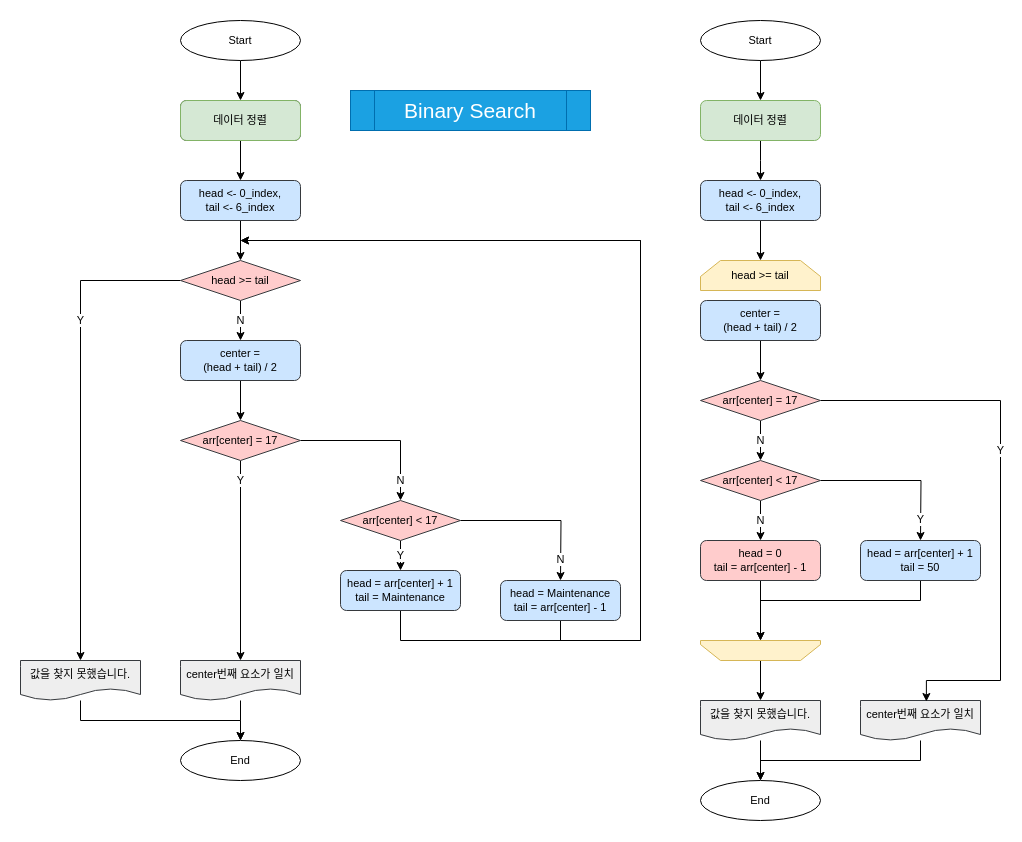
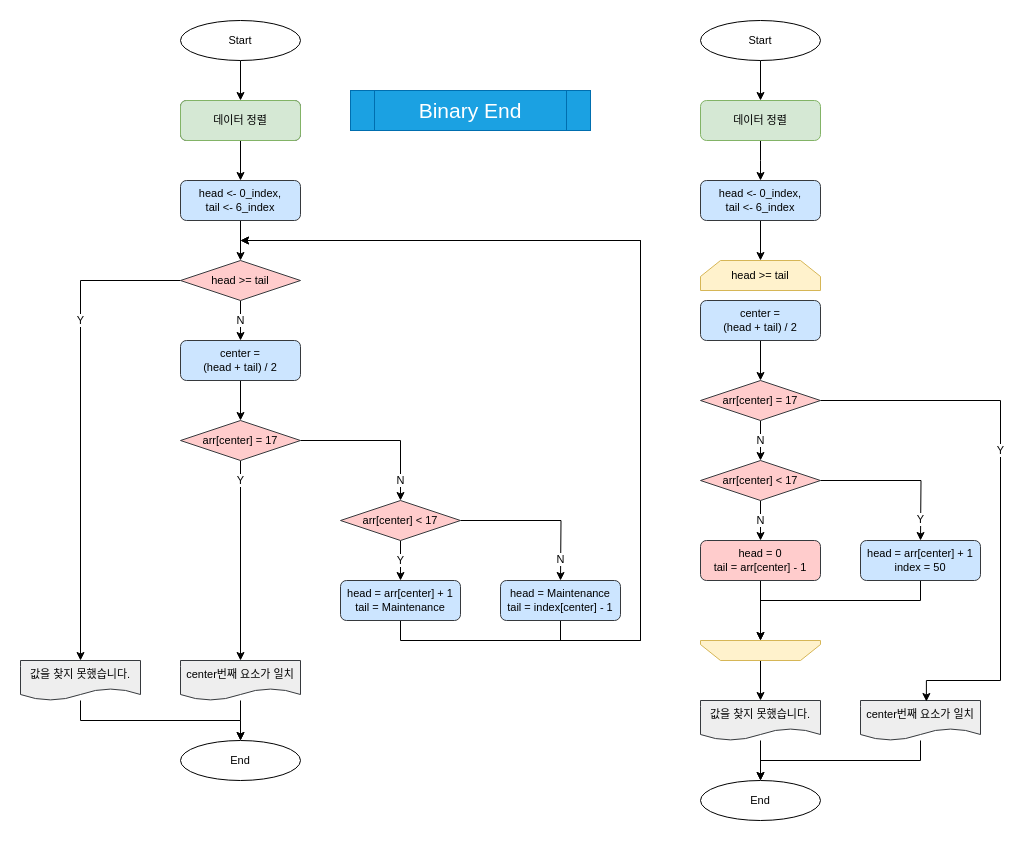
- <mxCell id="2" value="Binary Search" style="shape=process;whiteSpace=wrap;html=1;backgroundOutline=1;fillColor=#1ba1e2;strokeColor=#006EAF;fontSize=21;fontColor=#ffffff;" parent="1" vertex="1"><mxGeometry x="350" y="90" width="240" height="40" as="geometry" /></mxCell>
+ <mxCell id="2" value="Binary End" style="shape=process;whiteSpace=wrap;html=1;backgroundOutline=1;fillColor=#1ba1e2;strokeColor=#006EAF;fontSize=21;fontColor=#ffffff;" parent="1" vertex="1"><mxGeometry x="350" y="90" width="240" height="40" as="geometry" /></mxCell>
- <mxCell id="54" value="head = arr[center] + 1&lt;br&gt;tail = 50" style="rounded=1;whiteSpace=wrap;html=1;fontSize=11;fillColor=#cce5ff;strokeColor=#36393d;" vertex="1" parent="1"><mxGeometry x="860" y="540" width="120" height="40" as="geometry" /></mxCell>
+ <mxCell id="54" value="head = arr[center] + 1&lt;br&gt;index = 50" style="rounded=1;whiteSpace=wrap;html=1;fontSize=11;fillColor=#cce5ff;strokeColor=#36393d;" vertex="1" parent="1"><mxGeometry x="860" y="540" width="120" height="40" as="geometry" /></mxCell>
- <mxCell id="19" value="head = arr[center] + 1&lt;br&gt;tail = Maintenance" style="rounded=1;whiteSpace=wrap;html=1;fontSize=11;fillColor=#cce5ff;strokeColor=#36393d;" parent="1" vertex="1"><mxGeometry x="340" y="570" width="120" height="40" as="geometry" /></mxCell>
+ <mxCell id="19" value="head = arr[center] + 1&lt;br&gt;tail = Maintenance" style="rounded=1;whiteSpace=wrap;html=1;fontSize=11;fillColor=#cce5ff;strokeColor=#36393d;" parent="1" vertex="1"><mxGeometry x="340" y="580" width="120" height="40" as="geometry" /></mxCell>
- <mxCell id="21" value="head = Maintenance&lt;br&gt;tail = arr[center] - 1" style="rounded=1;whiteSpace=wrap;html=1;fontSize=11;fillColor=#cce5ff;strokeColor=#36393d;" parent="1" vertex="1"><mxGeometry x="500" y="580" width="120" height="40" as="geometry" /></mxCell>
+ <mxCell id="21" value="head = Maintenance&lt;br&gt;tail = index[center] - 1" style="rounded=1;whiteSpace=wrap;html=1;fontSize=11;fillColor=#cce5ff;strokeColor=#36393d;" parent="1" vertex="1"><mxGeometry x="500" y="580" width="120" height="40" as="geometry" /></mxCell>
